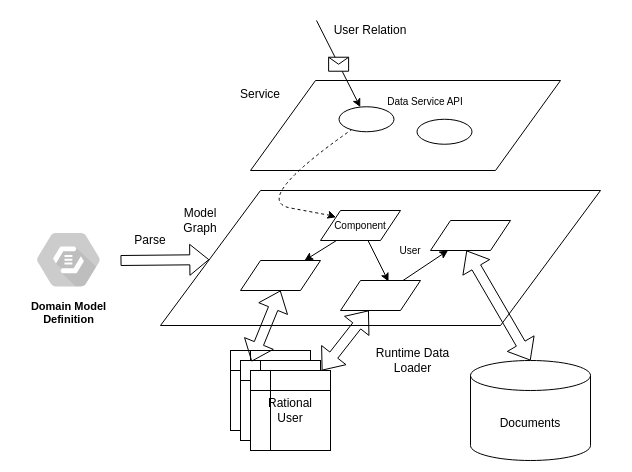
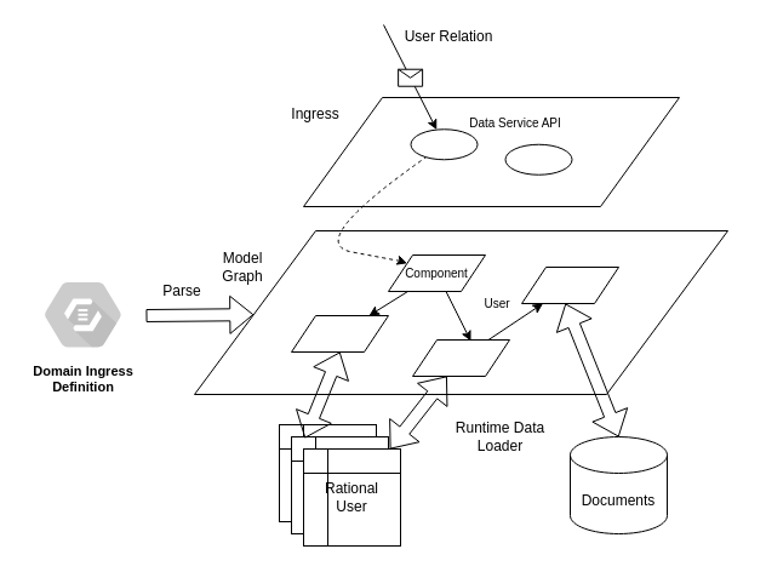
- <mxCell id="26" value="Service" style="text;html=1;strokeColor=none;fillColor=none;align=center;verticalAlign=middle;whiteSpace=wrap;rounded=0;shadow=0;glass=0;sketch=0;" parent="1" vertex="1"><mxGeometry x="240" y="83.75" width="40" height="20" as="geometry" /></mxCell>
+ <mxCell id="26" value="Ingress" style="text;html=1;strokeColor=none;fillColor=none;align=center;verticalAlign=middle;whiteSpace=wrap;rounded=0;shadow=0;glass=0;sketch=0;" parent="1" vertex="1"><mxGeometry x="240" y="83.75" width="40" height="20" as="geometry" /></mxCell>
- <mxCell id="28" value="Domain Model &lt;br&gt;Definition" style="html=1;verticalAlign=top;labelPosition=center;verticalLabelPosition=bottom;align=center;spacingTop=-6;fontSize=11;fontStyle=1;shape=mxgraph.gcp2.hexIcon;prIcon=automl_natural_language;rounded=0;shadow=0;glass=0;sketch=0;fillColor=#CCCCCC;" parent="1" vertex="1"><mxGeometry x="20" y="220" width="96" height="78.5" as="geometry" /></mxCell>
+ <mxCell id="28" value="Domain Ingress &lt;br&gt;Definition" style="html=1;verticalAlign=top;labelPosition=center;verticalLabelPosition=bottom;align=center;spacingTop=-6;fontSize=11;fontStyle=1;shape=mxgraph.gcp2.hexIcon;prIcon=automl_natural_language;rounded=0;shadow=0;glass=0;sketch=0;fillColor=#CCCCCC;" parent="1" vertex="1"><mxGeometry x="20" y="220" width="96" height="78.5" as="geometry" /></mxCell>
- <mxCell id="18" value="Documents" style="shape=cylinder3;whiteSpace=wrap;html=1;boundedLbl=1;backgroundOutline=1;size=15;" parent="1" vertex="1"><mxGeometry x="470" y="360" width="120" height="100" as="geometry" /></mxCell>
+ <mxCell id="18" value="Documents" style="shape=cylinder3;whiteSpace=wrap;html=1;boundedLbl=1;backgroundOutline=1;size=15;" parent="1" vertex="1"><mxGeometry x="470" y="360" width="80" height="80" as="geometry" /></mxCell>
